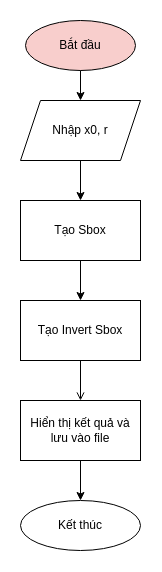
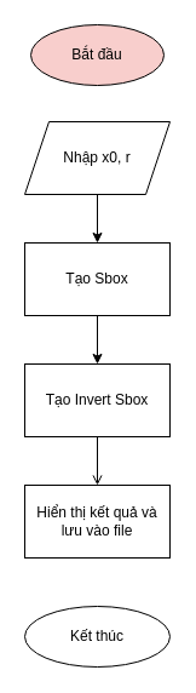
- <mxCell id="8" value="" style="endArrow=classic;html=1;rounded=0;entryX=0.5;entryY=0;entryDx=0;entryDy=0;" parent="1" source="2" target="3" edge="1"><mxGeometry width="50" height="50" relative="1" as="geometry"><mxPoint x="111" y="200" as="sourcePoint" /><mxPoint x="161" y="150" as="targetPoint" /></mxGeometry></mxCell>
- <mxCell id="12" value="" style="endArrow=classic;html=1;rounded=0;exitX=0.5;exitY=1;exitDx=0;exitDy=0;entryX=0.5;entryY=0;entryDx=0;entryDy=0;" parent="1" source="6" target="7" edge="1"><mxGeometry width="50" height="50" relative="1" as="geometry"><mxPoint x="111" y="550" as="sourcePoint" /><mxPoint x="161" y="500" as="targetPoint" /></mxGeometry></mxCell>
